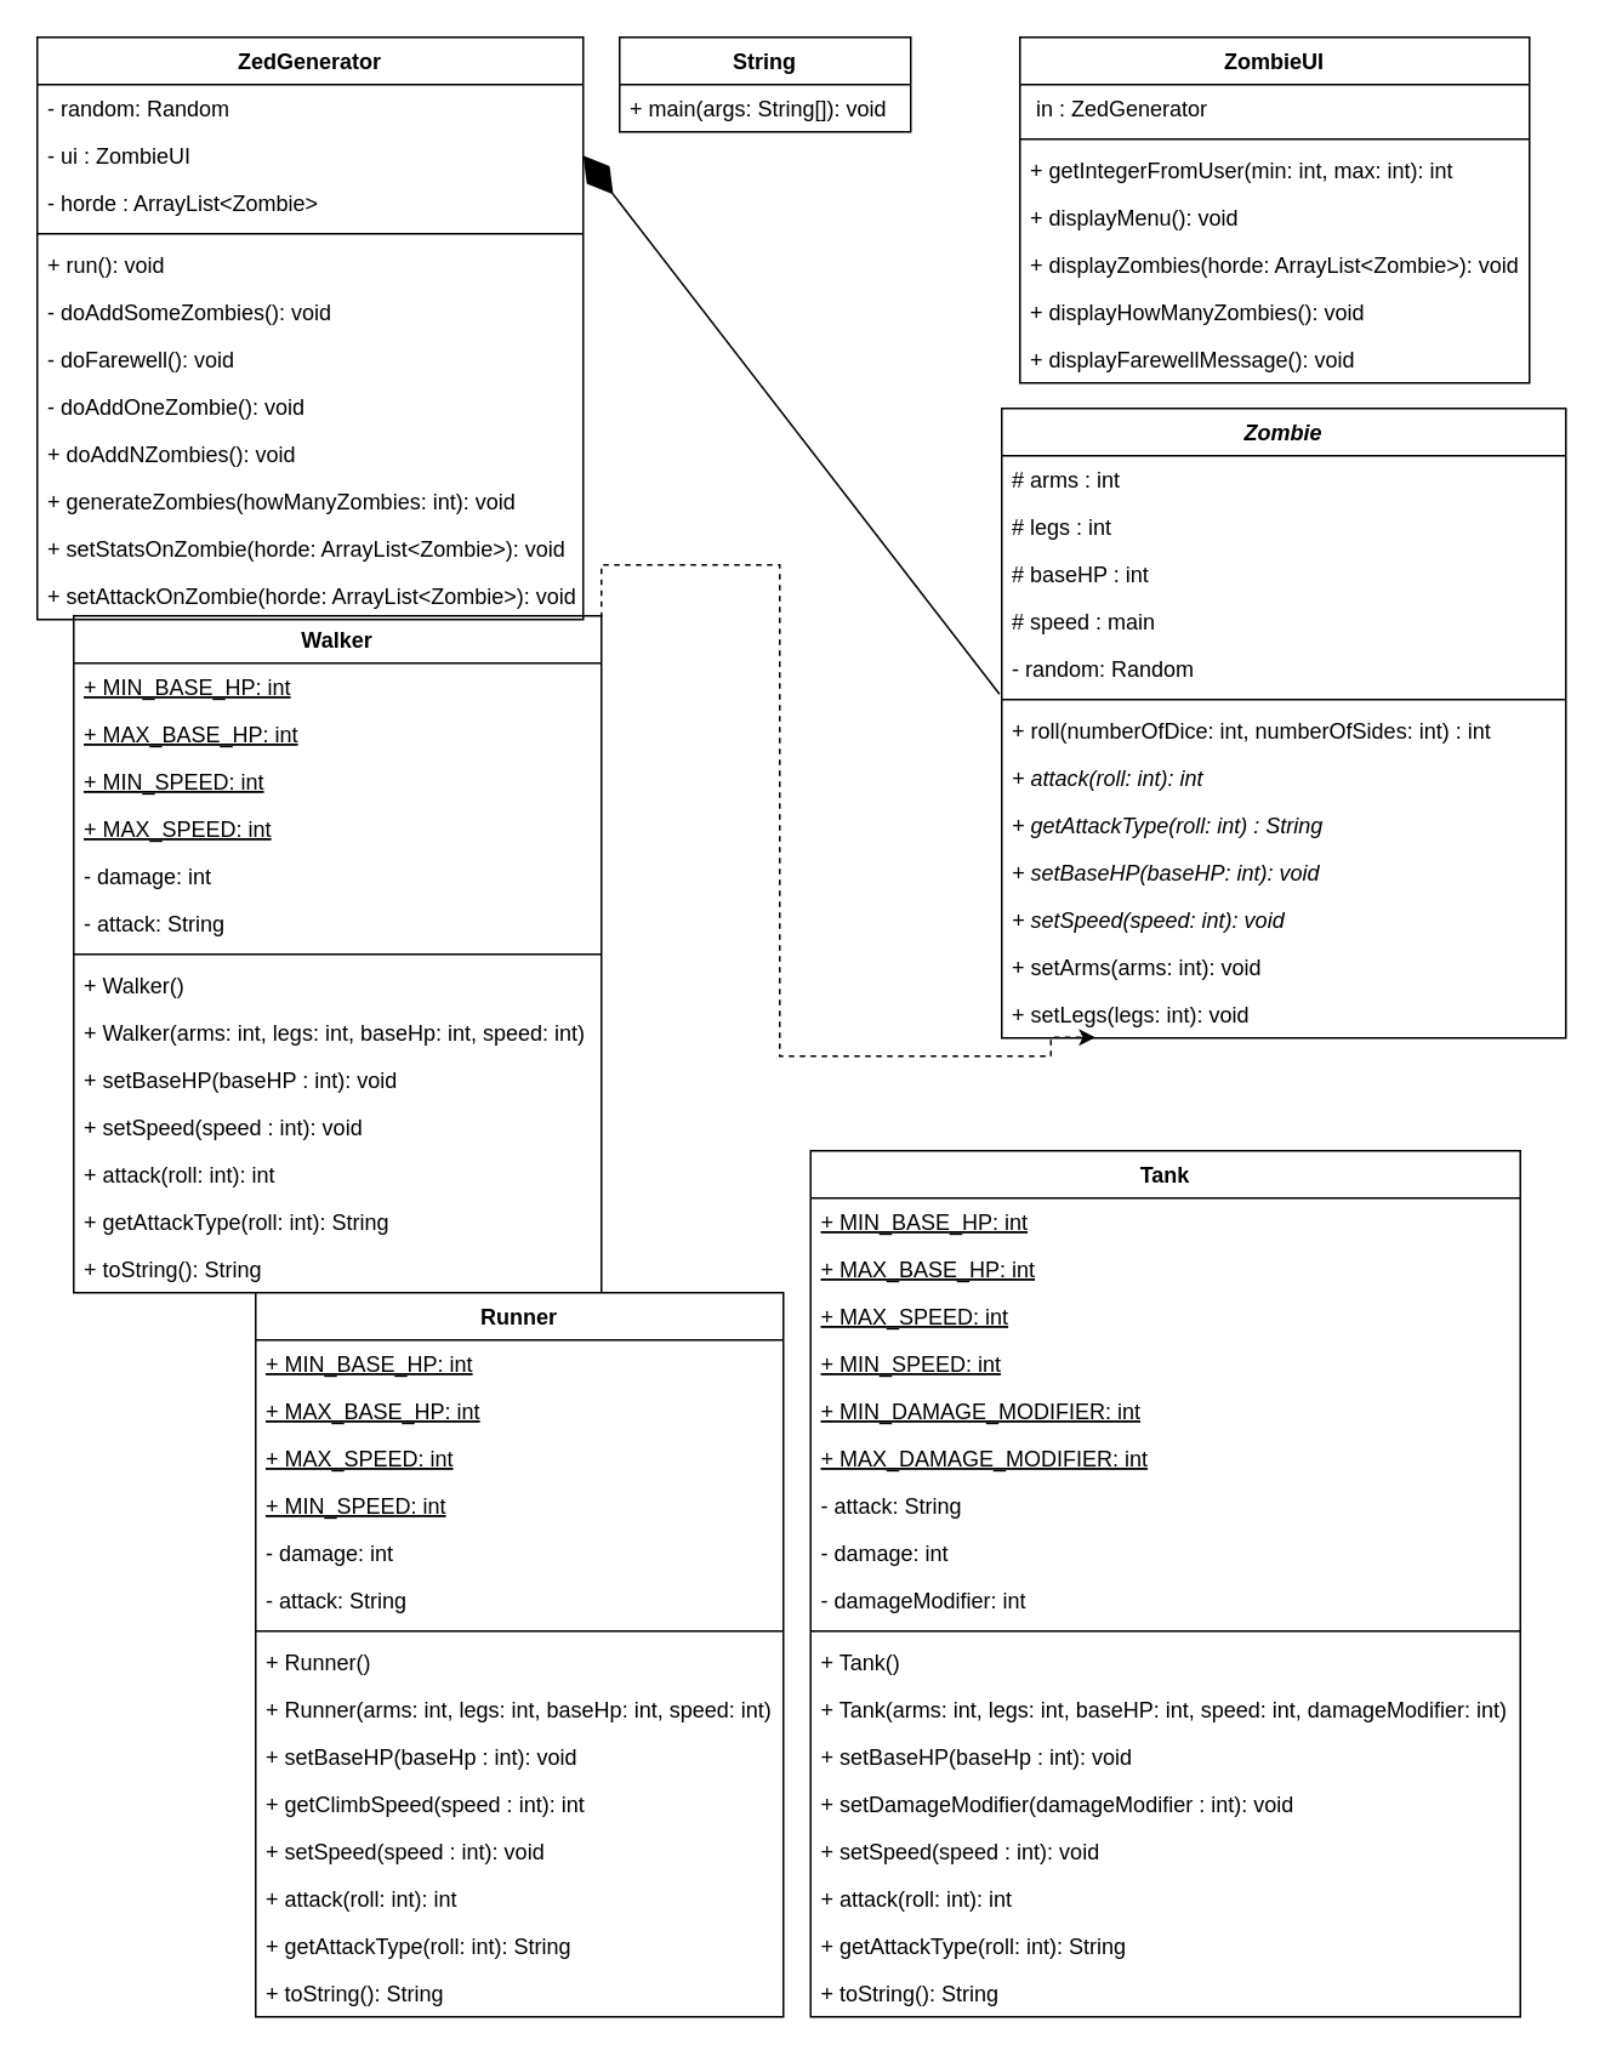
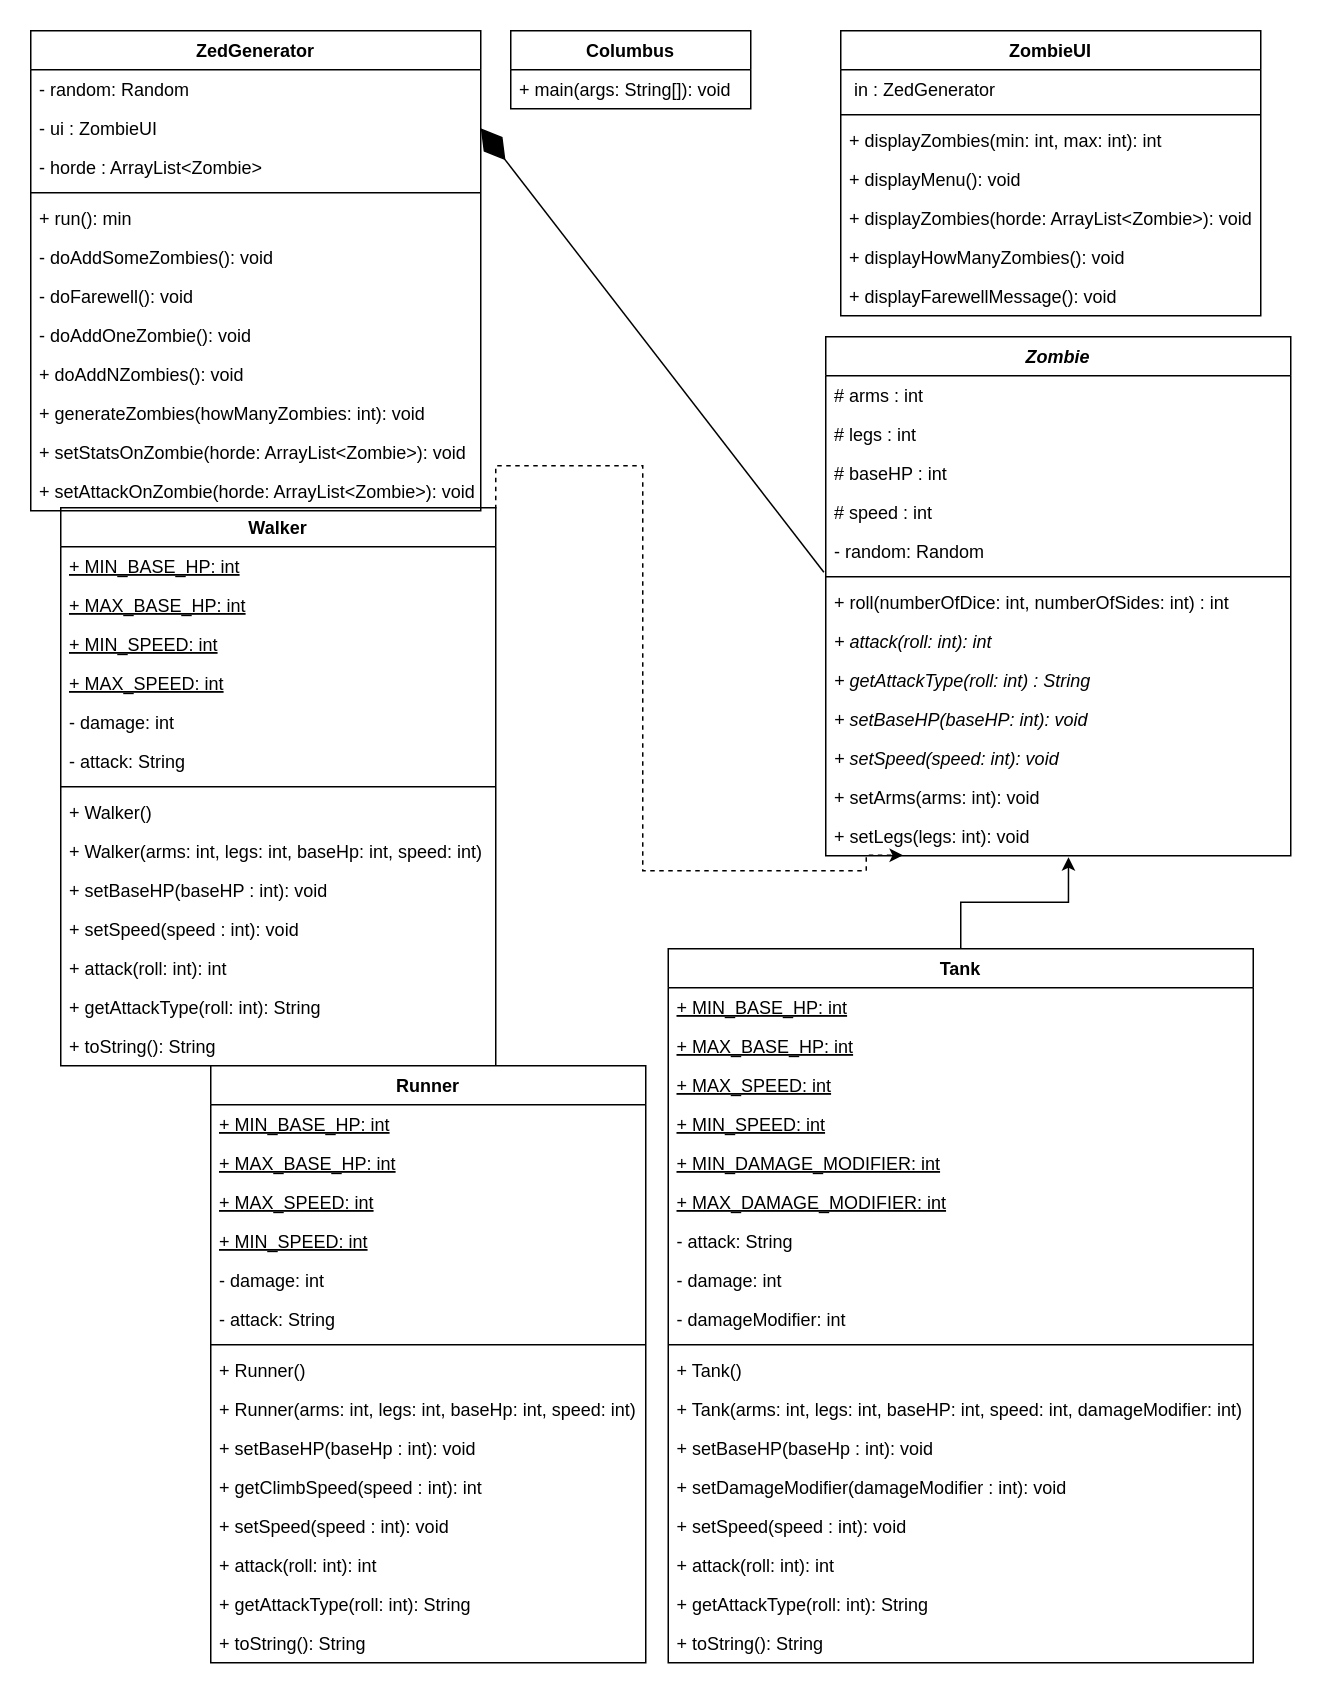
- <mxCell id="82" value="String" style="swimlane;fontStyle=1;align=center;verticalAlign=top;childLayout=stackLayout;horizontal=1;startSize=26;horizontalStack=0;resizeParent=1;resizeParentMax=0;resizeLast=0;collapsible=1;marginBottom=0;" vertex="1" parent="1"><mxGeometry x="340" width="160" height="52" as="geometry" y="20" /></mxCell>
+ <mxCell id="82" value="Columbus" style="swimlane;fontStyle=1;align=center;verticalAlign=top;childLayout=stackLayout;horizontal=1;startSize=26;horizontalStack=0;resizeParent=1;resizeParentMax=0;resizeLast=0;collapsible=1;marginBottom=0;" vertex="1" parent="1"><mxGeometry x="340" width="160" height="52" as="geometry" y="20" /></mxCell>
- <mxCell id="87" value="+ getIntegerFromUser(min: int, max: int): int" style="text;strokeColor=none;fillColor=none;align=left;verticalAlign=top;spacingLeft=4;spacingRight=4;overflow=hidden;rotatable=0;points=[[0,0.5],[1,0.5]];portConstraint=eastwest;" vertex="1" parent="84"><mxGeometry y="60" width="280" height="26" as="geometry" /></mxCell>
+ <mxCell id="87" value="+ displayZombies(min: int, max: int): int" style="text;strokeColor=none;fillColor=none;align=left;verticalAlign=top;spacingLeft=4;spacingRight=4;overflow=hidden;rotatable=0;points=[[0,0.5],[1,0.5]];portConstraint=eastwest;" vertex="1" parent="84"><mxGeometry y="60" width="280" height="26" as="geometry" /></mxCell>
- <mxCell id="73" value="+ run(): void" style="text;strokeColor=none;fillColor=none;align=left;verticalAlign=top;spacingLeft=4;spacingRight=4;overflow=hidden;rotatable=0;points=[[0,0.5],[1,0.5]];portConstraint=eastwest;" parent="68" vertex="1"><mxGeometry y="112" width="300" height="26" as="geometry" /></mxCell>
+ <mxCell id="73" value="+ run(): min" style="text;strokeColor=none;fillColor=none;align=left;verticalAlign=top;spacingLeft=4;spacingRight=4;overflow=hidden;rotatable=0;points=[[0,0.5],[1,0.5]];portConstraint=eastwest;" parent="68" vertex="1"><mxGeometry y="112" width="300" height="26" as="geometry" /></mxCell>
- <mxCell id="6" value="# speed : main" style="text;strokeColor=none;fillColor=none;align=left;verticalAlign=top;spacingLeft=4;spacingRight=4;overflow=hidden;rotatable=0;points=[[0,0.5],[1,0.5]];portConstraint=eastwest;" parent="2" vertex="1"><mxGeometry y="104" width="310" height="26" as="geometry" /></mxCell>
+ <mxCell id="6" value="# speed : int" style="text;strokeColor=none;fillColor=none;align=left;verticalAlign=top;spacingLeft=4;spacingRight=4;overflow=hidden;rotatable=0;points=[[0,0.5],[1,0.5]];portConstraint=eastwest;" parent="2" vertex="1"><mxGeometry y="104" width="310" height="26" as="geometry" /></mxCell>
+ <mxCell id="48" style="edgeStyle=orthogonalEdgeStyle;rounded=0;orthogonalLoop=1;jettySize=auto;html=1;exitX=0.5;exitY=0;exitDx=0;exitDy=0;entryX=0.522;entryY=1.038;entryDx=0;entryDy=0;entryPerimeter=0;" parent="1" source="49" target="15" edge="1"><mxGeometry relative="1" as="geometry" /></mxCell>
